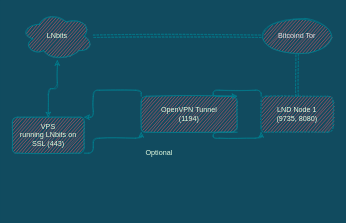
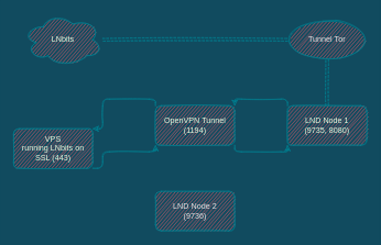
- <mxCell id="13" value="&lt;font color=&quot;#e6e6e6&quot;&gt;Bitcoind Tor&lt;/font&gt;" style="ellipse;whiteSpace=wrap;html=1;strokeColor=#028090;fillColor=#F45B69;fontColor=#E4FDE1;rounded=1;sketch=1;" parent="1" vertex="1"><mxGeometry x="435" y="30" width="120" height="60" as="geometry" /></mxCell>
+ <mxCell id="13" value="&lt;font color=&quot;#e6e6e6&quot;&gt;Tunnel Tor&lt;/font&gt;" style="ellipse;whiteSpace=wrap;html=1;strokeColor=#028090;fillColor=#F45B69;fontColor=#E4FDE1;rounded=1;sketch=1;" parent="1" vertex="1"><mxGeometry x="435" y="30" width="120" height="60" as="geometry" /></mxCell>
- <mxCell id="2" value="" style="edgeStyle=orthogonalEdgeStyle;rounded=1;orthogonalLoop=1;jettySize=auto;html=1;startArrow=classic;startFill=1;labelBackgroundColor=#114B5F;strokeColor=#028090;fontColor=#E4FDE1;sketch=1;" parent="1" source="3" target="5" edge="1"><mxGeometry relative="1" as="geometry" /></mxCell>
- <mxCell id="7" value="OpenVPN Tunnel&lt;br&gt;(1194)" style="whiteSpace=wrap;html=1;fillColor=#F45B69;strokeColor=#028090;fontColor=#E4FDE1;rounded=1;sketch=1;" parent="1" vertex="1"><mxGeometry x="235" y="160" width="160" height="60" as="geometry" /></mxCell>
+ <mxCell id="7" value="OpenVPN Tunnel&lt;br&gt;(1194)" style="whiteSpace=wrap;html=1;fillColor=#F45B69;strokeColor=#028090;fontColor=#E4FDE1;rounded=1;sketch=1;" parent="1" vertex="1"><mxGeometry x="235" y="160" width="120" height="60" as="geometry" /></mxCell>
- <mxCell id="9" value="LND Node 1&lt;br&gt;(9735, 8080)" style="whiteSpace=wrap;html=1;fillColor=#F45B69;strokeColor=#028090;fontColor=#E4FDE1;rounded=1;sketch=1;dashed=1;" parent="1" vertex="1"><mxGeometry x="435" y="160" width="120" height="60" as="geometry" /></mxCell>
+ <mxCell id="9" value="LND Node 1&lt;br&gt;(9735, 8080)" style="whiteSpace=wrap;html=1;fillColor=#F45B69;strokeColor=#028090;fontColor=#E4FDE1;rounded=1;sketch=1;" parent="1" vertex="1"><mxGeometry x="435" y="160" width="120" height="60" as="geometry" /></mxCell>
- <mxCell id="11" value="Optional" style="text;html=1;strokeColor=none;fillColor=none;align=center;verticalAlign=middle;whiteSpace=wrap;rounded=1;fontColor=#E4FDE1;sketch=1;" parent="1" vertex="1"><mxGeometry x="235" y="240" width="60" height="30" as="geometry" /></mxCell>
+ <mxCell id="10" value="&lt;font color=&quot;#e6e6e6&quot;&gt;LND Node 2&lt;br&gt;(9736)&lt;/font&gt;" style="whiteSpace=wrap;html=1;strokeColor=#028090;fillColor=#F45B69;fontColor=#E4FDE1;rounded=1;sketch=1;" parent="1" vertex="1"><mxGeometry x="235" y="290" width="120" height="60" as="geometry" /></mxCell>
